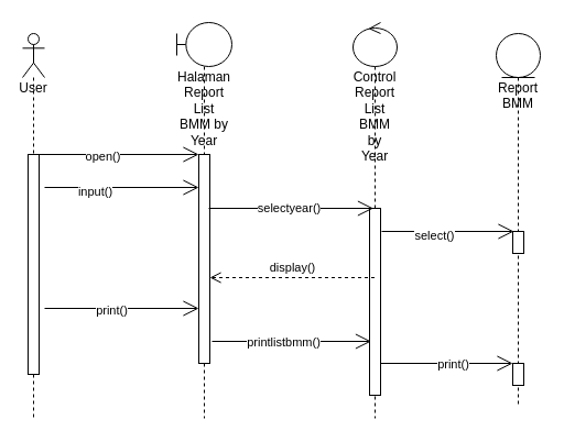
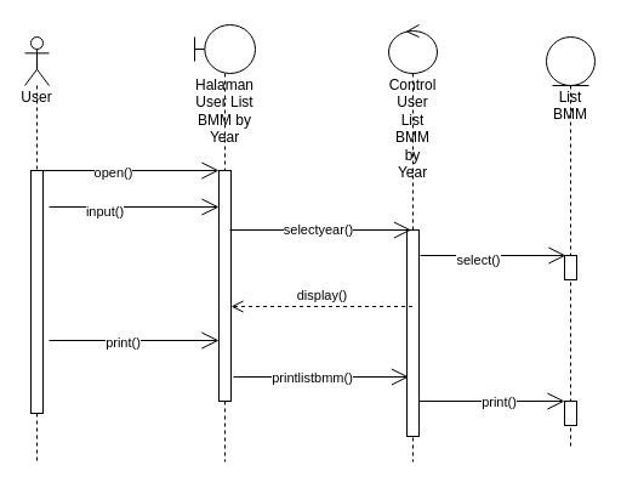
- <mxCell id="8" value="Report BMM" style="shape=umlLifeline;participant=umlEntity;perimeter=lifelinePerimeter;whiteSpace=wrap;html=1;container=1;collapsible=0;recursiveResize=0;verticalAlign=top;spacingTop=36;outlineConnect=0;" parent="1" vertex="1"><mxGeometry x="450" y="30" width="40" height="340" as="geometry" /></mxCell>
+ <mxCell id="8" value="List BMM" style="shape=umlLifeline;participant=umlEntity;perimeter=lifelinePerimeter;whiteSpace=wrap;html=1;container=1;collapsible=0;recursiveResize=0;verticalAlign=top;spacingTop=36;outlineConnect=0;" parent="1" vertex="1"><mxGeometry x="450" y="30" width="40" height="340" as="geometry" /></mxCell>
- <mxCell id="4" value="Halaman Report List BMM by Year" style="shape=umlLifeline;participant=umlBoundary;perimeter=lifelinePerimeter;whiteSpace=wrap;html=1;container=1;collapsible=0;recursiveResize=0;verticalAlign=top;spacingTop=36;outlineConnect=0;" parent="1" vertex="1"><mxGeometry x="160" y="20" width="50" height="360" as="geometry" /></mxCell>
+ <mxCell id="4" value="Halaman User List BMM by Year" style="shape=umlLifeline;participant=umlBoundary;perimeter=lifelinePerimeter;whiteSpace=wrap;html=1;container=1;collapsible=0;recursiveResize=0;verticalAlign=top;spacingTop=36;outlineConnect=0;" parent="1" vertex="1"><mxGeometry x="160" y="20" width="50" height="360" as="geometry" /></mxCell>
- <mxCell id="6" value="Control Report List BMM by Year" style="shape=umlLifeline;participant=umlControl;perimeter=lifelinePerimeter;whiteSpace=wrap;html=1;container=1;collapsible=0;recursiveResize=0;verticalAlign=top;spacingTop=36;outlineConnect=0;" parent="1" vertex="1"><mxGeometry x="320" y="20" width="40" height="360" as="geometry" /></mxCell>
+ <mxCell id="6" value="Control User List BMM by Year" style="shape=umlLifeline;participant=umlControl;perimeter=lifelinePerimeter;whiteSpace=wrap;html=1;container=1;collapsible=0;recursiveResize=0;verticalAlign=top;spacingTop=36;outlineConnect=0;" parent="1" vertex="1"><mxGeometry x="320" y="20" width="40" height="360" as="geometry" /></mxCell>
